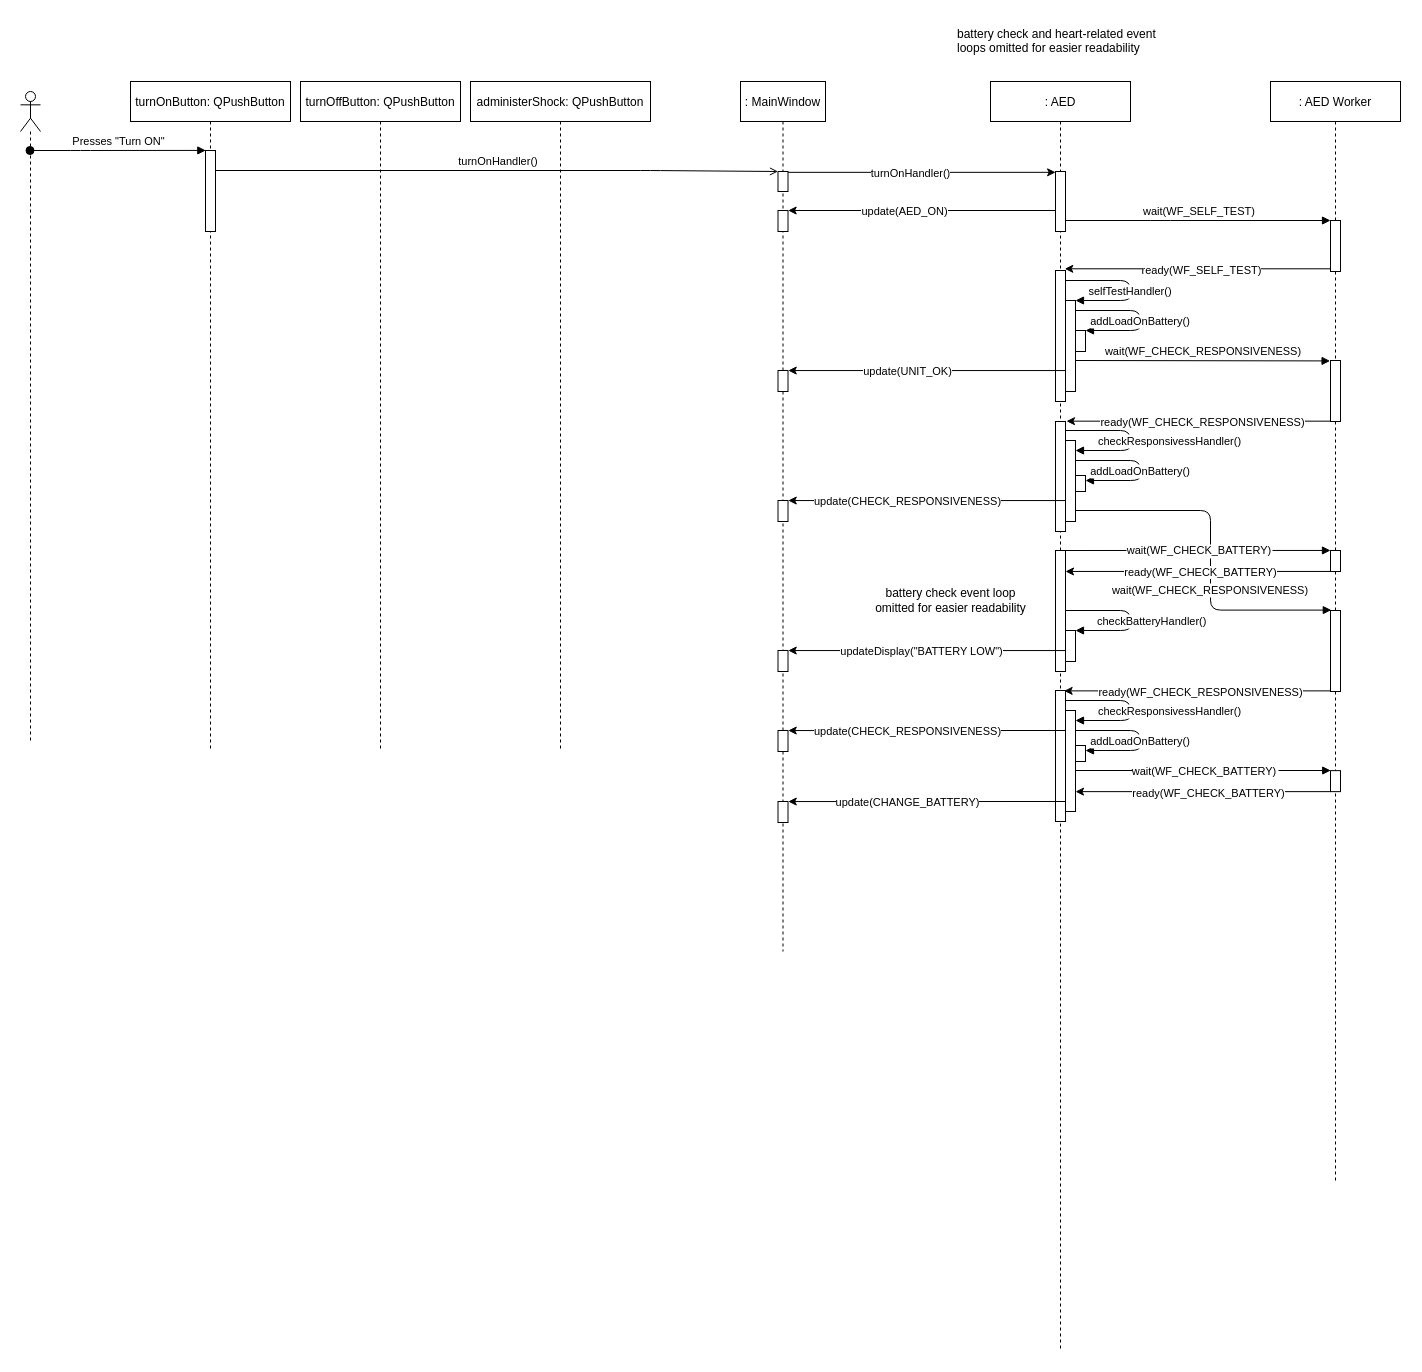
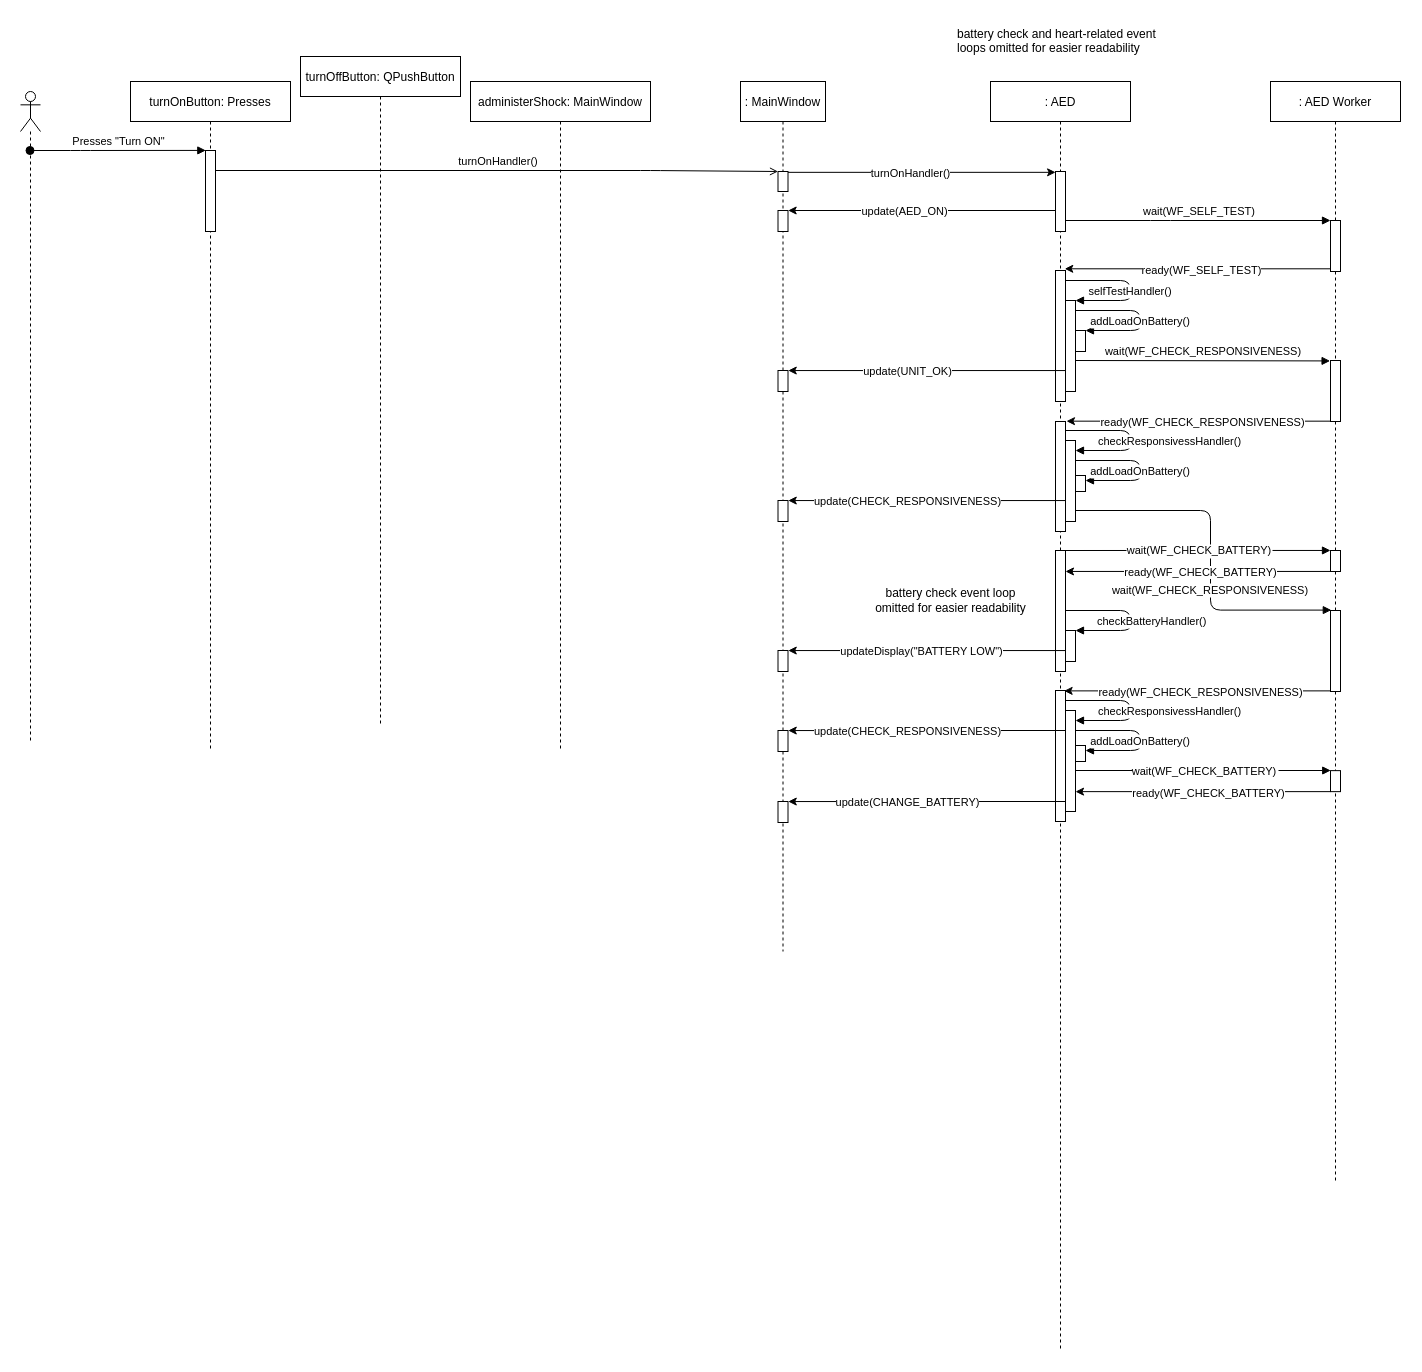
- <mxCell id="33" value="turnOnButton: QPushButton" style="shape=umlLifeline;perimeter=lifelinePerimeter;container=1;collapsible=0;recursiveResize=0;rounded=0;shadow=0;strokeWidth=1;" parent="1" vertex="1"><mxGeometry x="130" y="81" width="160" height="669" as="geometry" /></mxCell>
+ <mxCell id="33" value="turnOnButton: Presses" style="shape=umlLifeline;perimeter=lifelinePerimeter;container=1;collapsible=0;recursiveResize=0;rounded=0;shadow=0;strokeWidth=1;" parent="1" vertex="1"><mxGeometry x="130" y="81" width="160" height="669" as="geometry" /></mxCell>
- <mxCell id="47" value="administerShock: QPushButton" style="shape=umlLifeline;perimeter=lifelinePerimeter;container=1;collapsible=0;recursiveResize=0;rounded=0;shadow=0;strokeWidth=1;" parent="1" vertex="1"><mxGeometry x="470" y="81" width="180" height="669" as="geometry" /></mxCell>
+ <mxCell id="47" value="administerShock: MainWindow" style="shape=umlLifeline;perimeter=lifelinePerimeter;container=1;collapsible=0;recursiveResize=0;rounded=0;shadow=0;strokeWidth=1;" parent="1" vertex="1"><mxGeometry x="470" y="81" width="180" height="669" as="geometry" /></mxCell>
- <mxCell id="46" value="turnOffButton: QPushButton" style="shape=umlLifeline;perimeter=lifelinePerimeter;container=1;collapsible=0;recursiveResize=0;rounded=0;shadow=0;strokeWidth=1;" parent="1" vertex="1"><mxGeometry x="300" y="81" width="160" height="669" as="geometry" /></mxCell>
+ <mxCell id="46" value="turnOffButton: QPushButton" style="shape=umlLifeline;perimeter=lifelinePerimeter;container=1;collapsible=0;recursiveResize=0;rounded=0;shadow=0;strokeWidth=1;" parent="1" vertex="1"><mxGeometry x="300" y="56" width="160" height="669" as="geometry" /></mxCell>
